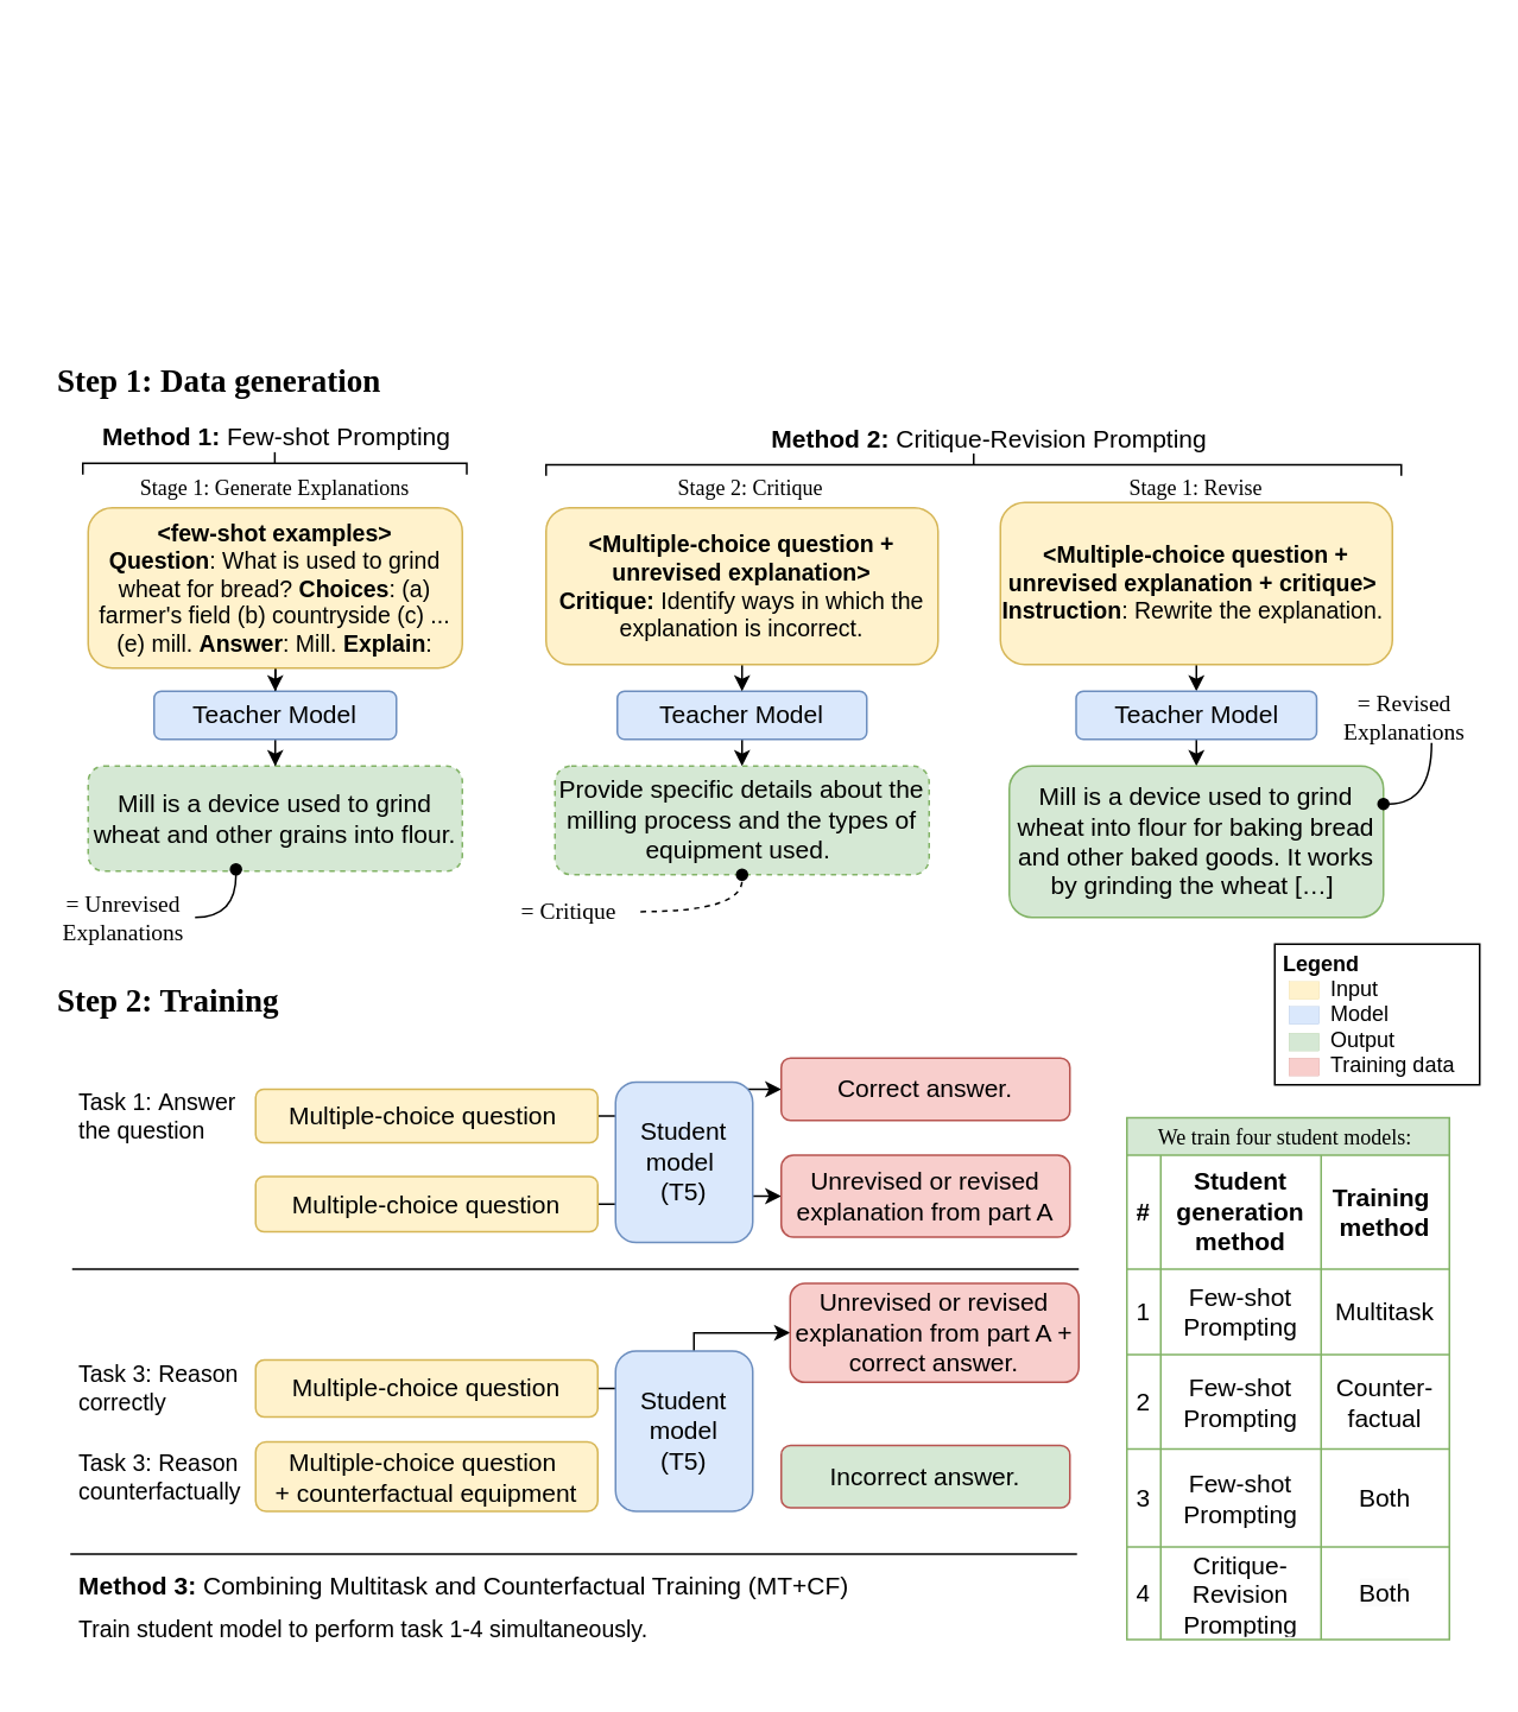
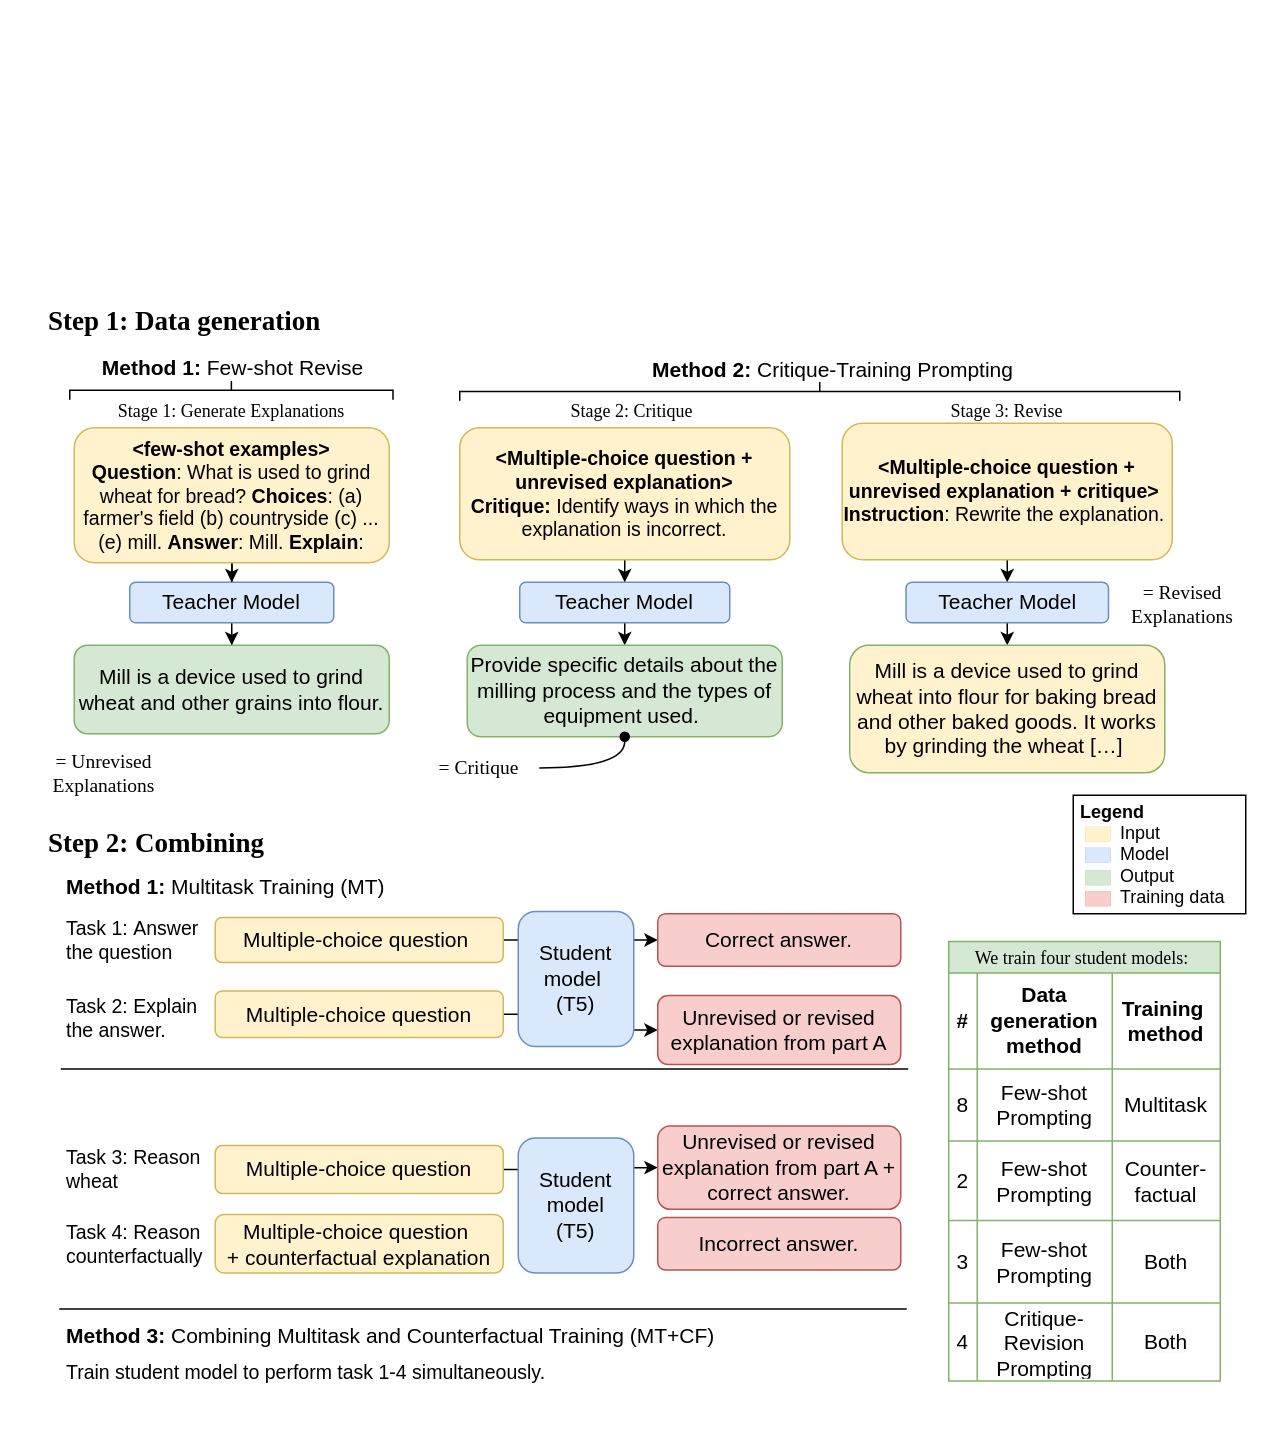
- <mxCell id="86" value="&lt;b style=&quot;font-size: 14px;&quot;&gt;Method 1: &lt;/b&gt;&lt;span style=&quot;font-size: 14px;&quot;&gt;Few-shot Prompting&lt;/span&gt;" style="text;html=1;align=center;verticalAlign=middle;whiteSpace=wrap;rounded=0;fontSize=14;" vertex="1" parent="1"><mxGeometry x="40" y="230.25" width="230" height="30" as="geometry" /></mxCell>
+ <mxCell id="86" value="&lt;b style=&quot;font-size: 14px;&quot;&gt;Method 1: &lt;/b&gt;&lt;span style=&quot;font-size: 14px;&quot;&gt;Few-shot Revise&lt;/span&gt;" style="text;html=1;align=center;verticalAlign=middle;whiteSpace=wrap;rounded=0;fontSize=14;" vertex="1" parent="1"><mxGeometry x="40" y="230.25" width="230" height="30" as="geometry" /></mxCell>
- <mxCell id="8" value="&lt;b&gt;Method 2:&lt;/b&gt; Critique-Revision Prompting" style="text;html=1;align=center;verticalAlign=middle;whiteSpace=wrap;rounded=0;fontSize=14;" vertex="1" parent="1"><mxGeometry x="380" y="231" width="350" height="30" as="geometry" /></mxCell>
+ <mxCell id="8" value="&lt;b&gt;Method 2:&lt;/b&gt; Critique-Training Prompting" style="text;html=1;align=center;verticalAlign=middle;whiteSpace=wrap;rounded=0;fontSize=14;" vertex="1" parent="1"><mxGeometry x="380" y="231" width="350" height="30" as="geometry" /></mxCell>
- <mxCell id="29" value="&lt;font style=&quot;font-size: 12px;&quot;&gt;&lt;span style=&quot;font-size: 12px;&quot;&gt;Stage 1&lt;/span&gt;: Revise&lt;/font&gt;" style="text;html=1;align=center;verticalAlign=middle;whiteSpace=wrap;rounded=0;fontSize=12;fontFamily=Tahoma;fontStyle=0" vertex="1" parent="1"><mxGeometry x="546" y="258.5" width="250" height="30" as="geometry" /></mxCell>
+ <mxCell id="29" value="&lt;font style=&quot;font-size: 12px;&quot;&gt;&lt;span style=&quot;font-size: 12px;&quot;&gt;Stage 3&lt;/span&gt;: Revise&lt;/font&gt;" style="text;html=1;align=center;verticalAlign=middle;whiteSpace=wrap;rounded=0;fontSize=12;fontFamily=Tahoma;fontStyle=0" vertex="1" parent="1"><mxGeometry x="546" y="258.5" width="250" height="30" as="geometry" /></mxCell>
- <mxCell id="31" style="edgeStyle=orthogonalEdgeStyle;rounded=0;orthogonalLoop=1;jettySize=auto;html=1;exitX=0.75;exitY=1;exitDx=0;exitDy=0;entryX=1;entryY=0.25;entryDx=0;entryDy=0;curved=1;endArrow=oval;endFill=1;" edge="1" parent="1" source="32" target="26"><mxGeometry relative="1" as="geometry" /></mxCell>
- <mxCell id="16" value="&lt;p style=&quot;margin-top: 0pt; margin-bottom: 0pt; margin-left: 0in; direction: ltr; unicode-bidi: embed; font-size: 14px;&quot;&gt;&lt;font style=&quot;background-color: initial; font-size: 14px;&quot;&gt;&lt;span style=&quot;background-color: initial; font-size: 14px;&quot;&gt;Mill&amp;nbsp;&lt;/span&gt;&lt;/font&gt;&lt;span style=&quot;background-color: initial; font-size: 14px;&quot;&gt;is a device used to grind wheat and other grains into flour.&lt;/span&gt;&lt;/p&gt;" style="rounded=1;whiteSpace=wrap;html=1;align=center;fontFamily=Helvetica;fontSize=14;fillColor=#d5e8d4;strokeColor=#82b366;dashed=1;" vertex="1" parent="1"><mxGeometry x="49" y="429.5" width="210" height="59" as="geometry" /></mxCell>
+ <mxCell id="16" value="&lt;p style=&quot;margin-top: 0pt; margin-bottom: 0pt; margin-left: 0in; direction: ltr; unicode-bidi: embed; font-size: 14px;&quot;&gt;&lt;font style=&quot;background-color: initial; font-size: 14px;&quot;&gt;&lt;span style=&quot;background-color: initial; font-size: 14px;&quot;&gt;Mill&amp;nbsp;&lt;/span&gt;&lt;/font&gt;&lt;span style=&quot;background-color: initial; font-size: 14px;&quot;&gt;is a device used to grind wheat and other grains into flour.&lt;/span&gt;&lt;/p&gt;" style="rounded=1;whiteSpace=wrap;html=1;align=center;fontFamily=Helvetica;fontSize=14;fillColor=#d5e8d4;strokeColor=#82b366;" vertex="1" parent="1"><mxGeometry x="49" y="429.5" width="210" height="59" as="geometry" /></mxCell>
- <mxCell id="21" value="&lt;p style=&quot;margin-top: 0pt; margin-bottom: 0pt; margin-left: 0in; direction: ltr; unicode-bidi: embed; font-size: 14px;&quot;&gt;&lt;span style=&quot;font-size: 14px;&quot;&gt;Provide specific details about the milling process and the types of equipment used.&amp;nbsp;&lt;/span&gt;&lt;/p&gt;" style="rounded=1;whiteSpace=wrap;html=1;align=center;fontFamily=Helvetica;fontSize=14;fillColor=#d5e8d4;strokeColor=#82b366;dashed=1;" vertex="1" parent="1"><mxGeometry x="311" y="429.5" width="210" height="61" as="geometry" /></mxCell>
+ <mxCell id="21" value="&lt;p style=&quot;margin-top: 0pt; margin-bottom: 0pt; margin-left: 0in; direction: ltr; unicode-bidi: embed; font-size: 14px;&quot;&gt;&lt;span style=&quot;font-size: 14px;&quot;&gt;Provide specific details about the milling process and the types of equipment used.&amp;nbsp;&lt;/span&gt;&lt;/p&gt;" style="rounded=1;whiteSpace=wrap;html=1;align=center;fontFamily=Helvetica;fontSize=14;fillColor=#d5e8d4;strokeColor=#82b366;" vertex="1" parent="1"><mxGeometry x="311" y="429.5" width="210" height="61" as="geometry" /></mxCell>
- <mxCell id="26" value="&lt;p style=&quot;margin-top: 0pt; margin-bottom: 0pt; margin-left: 0in; direction: ltr; unicode-bidi: embed; font-size: 14px;&quot;&gt;&lt;span style=&quot;font-size: 14px;&quot;&gt;Mill is a device used to grind wheat into flour for baking bread and other baked goods. It works by grinding the wheat […]&amp;nbsp;&lt;/span&gt;&lt;/p&gt;" style="rounded=1;whiteSpace=wrap;html=1;align=center;fontFamily=Helvetica;fontSize=14;fillColor=#d5e8d4;strokeColor=#82b366;" vertex="1" parent="1"><mxGeometry x="566" y="429.5" width="210" height="85" as="geometry" /></mxCell>
+ <mxCell id="26" value="&lt;p style=&quot;margin-top: 0pt; margin-bottom: 0pt; margin-left: 0in; direction: ltr; unicode-bidi: embed; font-size: 14px;&quot;&gt;&lt;span style=&quot;font-size: 14px;&quot;&gt;Mill is a device used to grind wheat into flour for baking bread and other baked goods. It works by grinding the wheat […]&amp;nbsp;&lt;/span&gt;&lt;/p&gt;" style="rounded=1;whiteSpace=wrap;html=1;align=center;fontFamily=Helvetica;fontSize=14;fillColor=#fff2cc;strokeColor=#82b366;" vertex="1" parent="1"><mxGeometry x="566" y="429.5" width="210" height="85" as="geometry" /></mxCell>
- <mxCell id="33" style="edgeStyle=orthogonalEdgeStyle;rounded=0;orthogonalLoop=1;jettySize=auto;html=1;exitX=1;exitY=0.5;exitDx=0;exitDy=0;entryX=0.395;entryY=0.983;entryDx=0;entryDy=0;entryPerimeter=0;curved=1;endArrow=oval;endFill=1;" edge="1" parent="1" source="9" target="16"><mxGeometry relative="1" as="geometry" /></mxCell>
- <mxCell id="87" style="edgeStyle=orthogonalEdgeStyle;rounded=0;orthogonalLoop=1;jettySize=auto;html=1;entryX=0.5;entryY=1;entryDx=0;entryDy=0;exitX=1;exitY=0.5;exitDx=0;exitDy=0;curved=1;endArrow=oval;endFill=1;dashed=1;" edge="1" parent="1" source="88" target="21"><mxGeometry relative="1" as="geometry" /></mxCell>
+ <mxCell id="87" style="edgeStyle=orthogonalEdgeStyle;rounded=0;orthogonalLoop=1;jettySize=auto;html=1;entryX=0.5;entryY=1;entryDx=0;entryDy=0;exitX=1;exitY=0.5;exitDx=0;exitDy=0;curved=1;endArrow=oval;endFill=1;" edge="1" parent="1" source="88" target="21"><mxGeometry relative="1" as="geometry" /></mxCell>
- <mxCell id="35" value="&lt;font face=&quot;Tahoma&quot; style=&quot;font-size: 18px;&quot;&gt;&lt;b style=&quot;font-size: 18px;&quot;&gt;Step 2: Training&lt;/b&gt;&lt;/font&gt;" style="text;html=1;align=left;verticalAlign=middle;whiteSpace=wrap;rounded=0;fontSize=18;" vertex="1" parent="1"><mxGeometry x="30" y="547" width="430" height="30" as="geometry" /></mxCell>
+ <mxCell id="35" value="&lt;font face=&quot;Tahoma&quot; style=&quot;font-size: 18px;&quot;&gt;&lt;b style=&quot;font-size: 18px;&quot;&gt;Step 2: Combining&lt;/b&gt;&lt;/font&gt;" style="text;html=1;align=left;verticalAlign=middle;whiteSpace=wrap;rounded=0;fontSize=18;" vertex="1" parent="1"><mxGeometry x="30" y="547" width="430" height="30" as="geometry" /></mxCell>
+ <mxCell id="44" value="Method 1: &lt;span style=&quot;font-weight: normal;&quot;&gt;Multitask Training (MT)&lt;/span&gt;" style="text;html=1;align=left;verticalAlign=middle;whiteSpace=wrap;rounded=0;fillColor=default;fontSize=14;fontStyle=1" vertex="1" parent="1"><mxGeometry x="42" y="583" width="258" height="16" as="geometry" /></mxCell>
- <mxCell id="42" value="&lt;p style=&quot;margin-top: 0pt; margin-bottom: 0pt; margin-left: 0in; direction: ltr; unicode-bidi: embed; font-size: 14px;&quot;&gt;Correct answer.&lt;/p&gt;" style="rounded=1;whiteSpace=wrap;html=1;align=center;fontFamily=Helvetica;fontSize=14;fillColor=#f8cecc;strokeColor=#b85450;" vertex="1" parent="1"><mxGeometry x="438" y="593.5" width="162" height="35" as="geometry" /></mxCell>
+ <mxCell id="42" value="&lt;p style=&quot;margin-top: 0pt; margin-bottom: 0pt; margin-left: 0in; direction: ltr; unicode-bidi: embed; font-size: 14px;&quot;&gt;Correct answer.&lt;/p&gt;" style="rounded=1;whiteSpace=wrap;html=1;align=center;fontFamily=Helvetica;fontSize=14;fillColor=#f8cecc;strokeColor=#b85450;" vertex="1" parent="1"><mxGeometry x="438" y="608.5" width="162" height="35" as="geometry" /></mxCell>
- <mxCell id="43" value="&lt;p style=&quot;margin-top: 0pt; margin-bottom: 0pt; margin-left: 0in; direction: ltr; unicode-bidi: embed; font-size: 14px;&quot;&gt;Unrevised or revised explanation from part A&lt;br&gt;&lt;/p&gt;" style="rounded=1;whiteSpace=wrap;html=1;align=center;fontFamily=Helvetica;fontSize=14;fillColor=#f8cecc;strokeColor=#b85450;" vertex="1" parent="1"><mxGeometry x="438" y="648" width="162" height="46" as="geometry" /></mxCell>
+ <mxCell id="43" value="&lt;p style=&quot;margin-top: 0pt; margin-bottom: 0pt; margin-left: 0in; direction: ltr; unicode-bidi: embed; font-size: 14px;&quot;&gt;Unrevised or revised explanation from part A&lt;br&gt;&lt;/p&gt;" style="rounded=1;whiteSpace=wrap;html=1;align=center;fontFamily=Helvetica;fontSize=14;fillColor=#f8cecc;strokeColor=#b85450;" vertex="1" parent="1"><mxGeometry x="438" y="663" width="162" height="46" as="geometry" /></mxCell>
+ <mxCell id="41" value="&lt;span style=&quot;font-size: 13px;&quot;&gt;Task 2:&amp;nbsp;&lt;/span&gt;&lt;span style=&quot;background-color: initial;&quot;&gt;Explain the answer.&lt;/span&gt;" style="text;html=1;align=left;verticalAlign=middle;whiteSpace=wrap;rounded=0;fontSize=13;fontStyle=0" vertex="1" parent="1"><mxGeometry x="42" y="663" width="94" height="30" as="geometry" /></mxCell>
- <mxCell id="67" value="Student generation method" style="shape=partialRectangle;html=1;whiteSpace=wrap;connectable=0;strokeColor=inherit;overflow=hidden;fillColor=none;top=0;left=0;bottom=0;right=0;pointerEvents=1;fontSize=14;fontStyle=1" vertex="1" parent="65"><mxGeometry x="19" width="90" height="64" as="geometry"><mxRectangle width="90" height="64" as="alternateBounds" /></mxGeometry></mxCell>
+ <mxCell id="67" value="Data generation method" style="shape=partialRectangle;html=1;whiteSpace=wrap;connectable=0;strokeColor=inherit;overflow=hidden;fillColor=none;top=0;left=0;bottom=0;right=0;pointerEvents=1;fontSize=14;fontStyle=1" vertex="1" parent="65"><mxGeometry x="19" width="90" height="64" as="geometry"><mxRectangle width="90" height="64" as="alternateBounds" /></mxGeometry></mxCell>
- <mxCell id="70" value="1" style="shape=partialRectangle;html=1;whiteSpace=wrap;connectable=0;strokeColor=inherit;overflow=hidden;fillColor=none;top=0;left=0;bottom=0;right=0;pointerEvents=1;fontSize=14;" vertex="1" parent="69"><mxGeometry width="19" height="48" as="geometry"><mxRectangle width="19" height="48" as="alternateBounds" /></mxGeometry></mxCell>
+ <mxCell id="70" value="8" style="shape=partialRectangle;html=1;whiteSpace=wrap;connectable=0;strokeColor=inherit;overflow=hidden;fillColor=none;top=0;left=0;bottom=0;right=0;pointerEvents=1;fontSize=14;" vertex="1" parent="69"><mxGeometry width="19" height="48" as="geometry"><mxRectangle width="19" height="48" as="alternateBounds" /></mxGeometry></mxCell>
- <mxCell id="51" value="&lt;p style=&quot;margin-top: 0pt; margin-bottom: 0pt; margin-left: 0in; direction: ltr; unicode-bidi: embed; font-size: 14px;&quot;&gt;&lt;span style=&quot;background-color: initial;&quot;&gt;Unrevised or revised explanation from part A + correct answer.&lt;/span&gt;&lt;br&gt;&lt;/p&gt;" style="rounded=1;whiteSpace=wrap;html=1;align=center;fontFamily=Helvetica;fontSize=14;fillColor=#f8cecc;strokeColor=#b85450;" vertex="1" parent="1"><mxGeometry x="443" y="720" width="162" height="55.5" as="geometry" /></mxCell>
+ <mxCell id="51" value="&lt;p style=&quot;margin-top: 0pt; margin-bottom: 0pt; margin-left: 0in; direction: ltr; unicode-bidi: embed; font-size: 14px;&quot;&gt;&lt;span style=&quot;background-color: initial;&quot;&gt;Unrevised or revised explanation from part A + correct answer.&lt;/span&gt;&lt;br&gt;&lt;/p&gt;" style="rounded=1;whiteSpace=wrap;html=1;align=center;fontFamily=Helvetica;fontSize=14;fillColor=#f8cecc;strokeColor=#b85450;" vertex="1" parent="1"><mxGeometry x="438" y="750" width="162" height="55.5" as="geometry" /></mxCell>
- <mxCell id="48" value="&lt;span&gt;Task 3: &lt;/span&gt;Reason &lt;span style=&quot;background-color: initial;&quot;&gt;correctly&lt;/span&gt;" style="text;html=1;align=left;verticalAlign=middle;whiteSpace=wrap;rounded=0;fontSize=13;fontStyle=0" vertex="1" parent="1"><mxGeometry x="42" y="764" width="120" height="30" as="geometry" /></mxCell>
+ <mxCell id="48" value="&lt;span&gt;Task 3: &lt;/span&gt;Reason &lt;span style=&quot;background-color: initial;&quot;&gt;wheat&lt;/span&gt;" style="text;html=1;align=left;verticalAlign=middle;whiteSpace=wrap;rounded=0;fontSize=13;fontStyle=0" vertex="1" parent="1"><mxGeometry x="42" y="764" width="120" height="30" as="geometry" /></mxCell>
- <mxCell id="49" value="&lt;span style=&quot;font-size: 13px;&quot;&gt;Task 3: &lt;/span&gt;&lt;span style=&quot;font-size: 13px;&quot;&gt;Reason counterfactually&lt;/span&gt;" style="text;html=1;align=left;verticalAlign=middle;whiteSpace=wrap;rounded=0;fontSize=13;fontStyle=0" vertex="1" parent="1"><mxGeometry x="42" y="813.5" width="110" height="30" as="geometry" /></mxCell>
+ <mxCell id="49" value="&lt;span style=&quot;font-size: 13px;&quot;&gt;Task 4: &lt;/span&gt;&lt;span style=&quot;font-size: 13px;&quot;&gt;Reason counterfactually&lt;/span&gt;" style="text;html=1;align=left;verticalAlign=middle;whiteSpace=wrap;rounded=0;fontSize=13;fontStyle=0" vertex="1" parent="1"><mxGeometry x="42" y="813.5" width="110" height="30" as="geometry" /></mxCell>
- <mxCell id="47" value="&lt;p style=&quot;margin-top: 0pt; margin-bottom: 0pt; margin-left: 0in; direction: ltr; unicode-bidi: embed; font-size: 14px;&quot;&gt;&lt;span style=&quot;background-color: initial; font-size: 14px;&quot;&gt;Multiple-choice question&amp;nbsp;&lt;/span&gt;&lt;/p&gt;&lt;p style=&quot;margin-top: 0pt; margin-bottom: 0pt; margin-left: 0in; direction: ltr; unicode-bidi: embed; font-size: 14px;&quot;&gt;&lt;span style=&quot;background-color: initial; font-size: 14px;&quot;&gt;+ counterfactual equipment&lt;/span&gt;&lt;/p&gt;" style="rounded=1;whiteSpace=wrap;html=1;align=center;fillColor=#fff2cc;strokeColor=#d6b656;fontFamily=Helvetica;fontSize=14;" vertex="1" parent="1"><mxGeometry x="143" y="809" width="192" height="39" as="geometry" /></mxCell>
+ <mxCell id="47" value="&lt;p style=&quot;margin-top: 0pt; margin-bottom: 0pt; margin-left: 0in; direction: ltr; unicode-bidi: embed; font-size: 14px;&quot;&gt;&lt;span style=&quot;background-color: initial; font-size: 14px;&quot;&gt;Multiple-choice question&amp;nbsp;&lt;/span&gt;&lt;/p&gt;&lt;p style=&quot;margin-top: 0pt; margin-bottom: 0pt; margin-left: 0in; direction: ltr; unicode-bidi: embed; font-size: 14px;&quot;&gt;&lt;span style=&quot;background-color: initial; font-size: 14px;&quot;&gt;+ counterfactual explanation&lt;/span&gt;&lt;/p&gt;" style="rounded=1;whiteSpace=wrap;html=1;align=center;fillColor=#fff2cc;strokeColor=#d6b656;fontFamily=Helvetica;fontSize=14;" vertex="1" parent="1"><mxGeometry x="143" y="809" width="192" height="39" as="geometry" /></mxCell>
- <mxCell id="52" value="&lt;p style=&quot;margin-top: 0pt; margin-bottom: 0pt; margin-left: 0in; direction: ltr; unicode-bidi: embed; font-size: 14px;&quot;&gt;Incorrect answer.&lt;br&gt;&lt;/p&gt;" style="rounded=1;whiteSpace=wrap;html=1;align=center;fontFamily=Helvetica;fontSize=14;fillColor=#d5e8d4;strokeColor=#b85450;" vertex="1" parent="1"><mxGeometry x="438" y="811" width="162" height="35" as="geometry" /></mxCell>
+ <mxCell id="52" value="&lt;p style=&quot;margin-top: 0pt; margin-bottom: 0pt; margin-left: 0in; direction: ltr; unicode-bidi: embed; font-size: 14px;&quot;&gt;Incorrect answer.&lt;br&gt;&lt;/p&gt;" style="rounded=1;whiteSpace=wrap;html=1;align=center;fontFamily=Helvetica;fontSize=14;fillColor=#f8cecc;strokeColor=#b85450;" vertex="1" parent="1"><mxGeometry x="438" y="811" width="162" height="35" as="geometry" /></mxCell>
